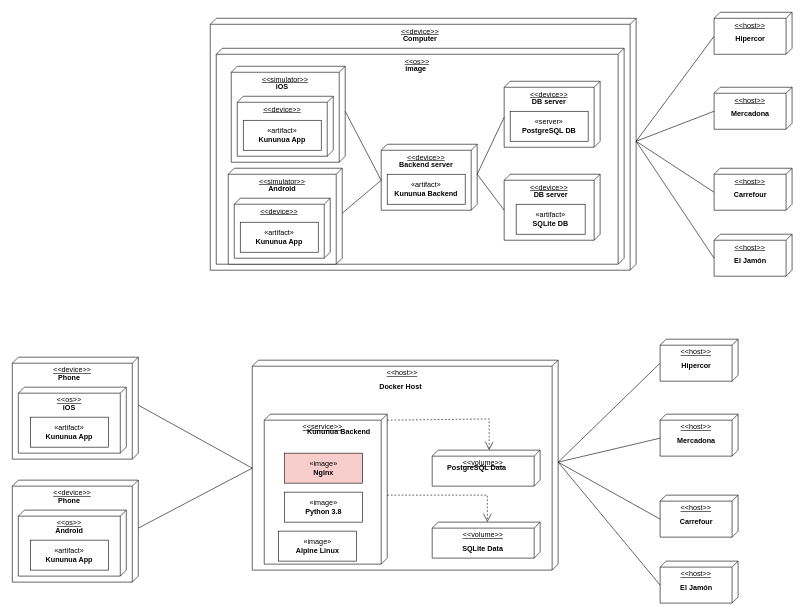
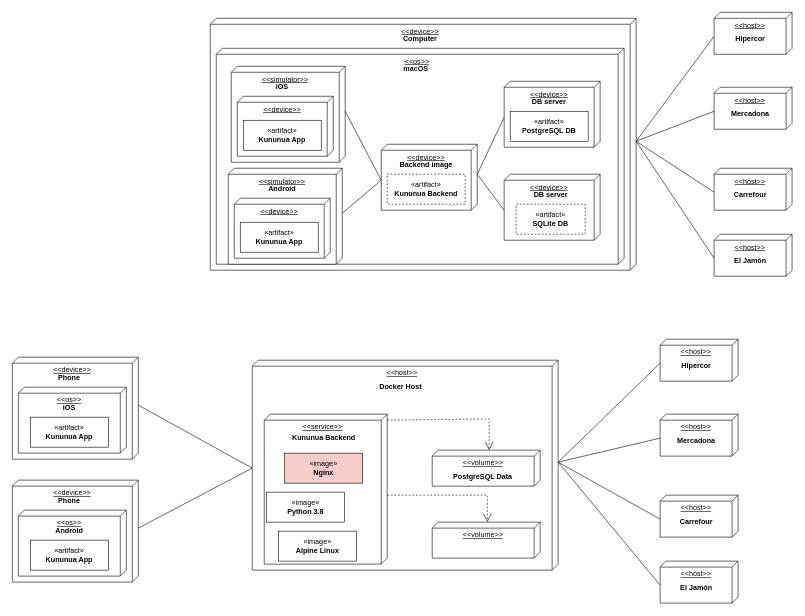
- <mxCell id="40" value="&lt;b&gt;image&lt;/b&gt;" style="text;html=1;strokeColor=none;fillColor=none;align=center;verticalAlign=middle;whiteSpace=wrap;rounded=0;" parent="1" vertex="1"><mxGeometry x="663" y="100" width="60" height="30" as="geometry" /></mxCell>
+ <mxCell id="40" value="&lt;b&gt;macOS&lt;/b&gt;" style="text;html=1;strokeColor=none;fillColor=none;align=center;verticalAlign=middle;whiteSpace=wrap;rounded=0;" parent="1" vertex="1"><mxGeometry x="663" y="100" width="60" height="30" as="geometry" /></mxCell>
- <mxCell id="5" value="«server»&lt;br&gt;&lt;b&gt;PostgreSQL DB&lt;/b&gt;" style="html=1;whiteSpace=wrap;" parent="1" vertex="1"><mxGeometry x="850" y="185" width="130" height="50" as="geometry" /></mxCell>
+ <mxCell id="5" value="«artifact»&lt;br&gt;&lt;b&gt;PostgreSQL DB&lt;/b&gt;" style="html=1;whiteSpace=wrap;" parent="1" vertex="1"><mxGeometry x="850" y="185" width="130" height="50" as="geometry" /></mxCell>
- <mxCell id="23" value="&lt;b&gt;Backend server&lt;/b&gt;" style="text;html=1;strokeColor=none;fillColor=none;align=center;verticalAlign=middle;whiteSpace=wrap;rounded=0;" parent="1" vertex="1"><mxGeometry x="660" y="260" width="100" height="30" as="geometry" /></mxCell>
+ <mxCell id="23" value="&lt;b&gt;Backend image&lt;/b&gt;" style="text;html=1;strokeColor=none;fillColor=none;align=center;verticalAlign=middle;whiteSpace=wrap;rounded=0;" parent="1" vertex="1"><mxGeometry x="660" y="260" width="100" height="30" as="geometry" /></mxCell>
- <mxCell id="9" value="«artifact»&lt;br&gt;&lt;b&gt;Kununua Backend&lt;/b&gt;" style="html=1;whiteSpace=wrap;" parent="1" vertex="1"><mxGeometry x="645" y="290" width="130" height="50" as="geometry" /></mxCell>
+ <mxCell id="9" value="«artifact»&lt;br&gt;&lt;b&gt;Kununua Backend&lt;/b&gt;" style="html=1;whiteSpace=wrap;dashed=1;" parent="1" vertex="1"><mxGeometry x="645" y="290" width="130" height="50" as="geometry" /></mxCell>
- <mxCell id="7" value="«artifact»&lt;br&gt;&lt;b&gt;SQLite DB&lt;/b&gt;" style="html=1;whiteSpace=wrap;" parent="1" vertex="1"><mxGeometry x="860" y="340" width="115" height="50" as="geometry" /></mxCell>
+ <mxCell id="7" value="«artifact»&lt;br&gt;&lt;b&gt;SQLite DB&lt;/b&gt;" style="html=1;whiteSpace=wrap;dashed=1;" parent="1" vertex="1"><mxGeometry x="860" y="340" width="115" height="50" as="geometry" /></mxCell>
- <mxCell id="37" value="&lt;b&gt;Kununua Backend&lt;/b&gt;" style="text;html=1;strokeColor=none;fillColor=none;align=center;verticalAlign=middle;whiteSpace=wrap;rounded=0;" parent="1" vertex="1"><mxGeometry x="508.5" y="705" width="111" height="30" as="geometry" /></mxCell>
+ <mxCell id="37" value="&lt;b&gt;Kununua Backend&lt;/b&gt;" style="text;html=1;strokeColor=none;fillColor=none;align=center;verticalAlign=middle;whiteSpace=wrap;rounded=0;" parent="1" vertex="1"><mxGeometry x="483.5" y="715" width="111" height="30" as="geometry" /></mxCell>
- <mxCell id="29" value="&lt;b&gt;PostgreSQL Data&lt;/b&gt;" style="text;html=1;strokeColor=none;fillColor=none;align=center;verticalAlign=middle;whiteSpace=wrap;rounded=0;" parent="1" vertex="1"><mxGeometry x="737.5" y="765" width="112.5" height="30" as="geometry" /></mxCell>
+ <mxCell id="29" value="&lt;b&gt;PostgreSQL Data&lt;/b&gt;" style="text;html=1;strokeColor=none;fillColor=none;align=center;verticalAlign=middle;whiteSpace=wrap;rounded=0;" parent="1" vertex="1"><mxGeometry x="747.5" y="780" width="112.5" height="30" as="geometry" /></mxCell>
- <mxCell id="35" value="«image»&lt;br&gt;&lt;b&gt;Python 3.8&lt;/b&gt;" style="html=1;whiteSpace=wrap;" parent="1" vertex="1"><mxGeometry x="474" y="820" width="130" height="50" as="geometry" /></mxCell>
+ <mxCell id="35" value="«image»&lt;br&gt;&lt;b&gt;Python 3.8&lt;/b&gt;" style="html=1;whiteSpace=wrap;" parent="1" vertex="1"><mxGeometry x="444" y="820" width="130" height="50" as="geometry" /></mxCell>
- <mxCell id="31" value="&lt;b&gt;SQLite Data&lt;/b&gt;" style="text;html=1;strokeColor=none;fillColor=none;align=center;verticalAlign=middle;whiteSpace=wrap;rounded=0;" parent="1" vertex="1"><mxGeometry x="747.5" y="900" width="112.5" height="30" as="geometry" /></mxCell>
